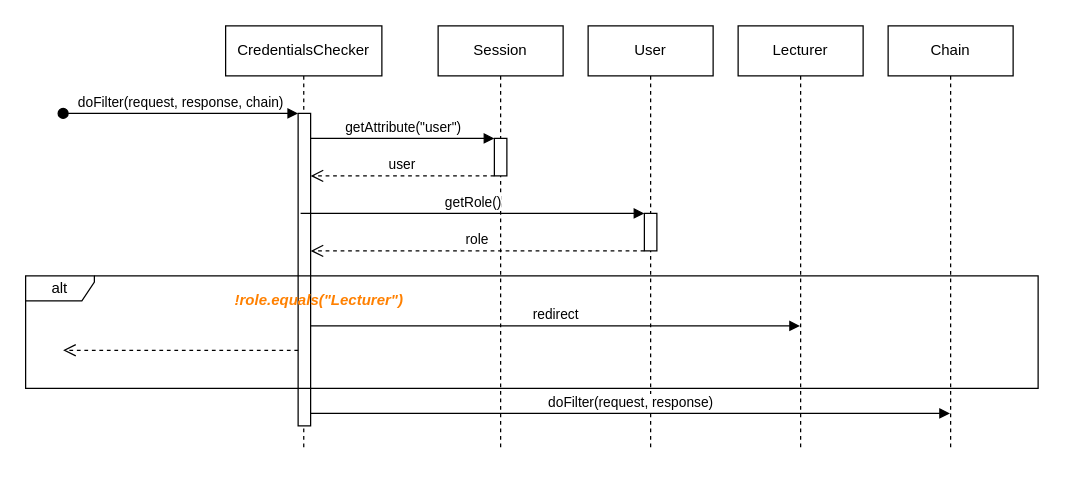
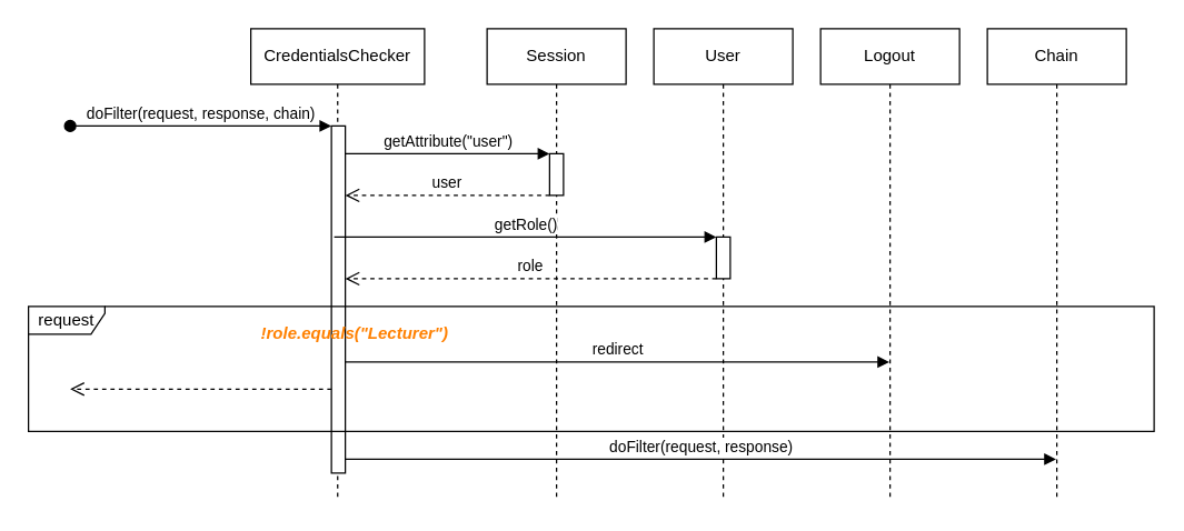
- <mxCell id="16" value="Lecturer" style="shape=umlLifeline;perimeter=lifelinePerimeter;whiteSpace=wrap;html=1;container=0;dropTarget=0;collapsible=0;recursiveResize=0;outlineConnect=0;portConstraint=eastwest;newEdgeStyle={&quot;edgeStyle&quot;:&quot;elbowEdgeStyle&quot;,&quot;elbow&quot;:&quot;vertical&quot;,&quot;curved&quot;:0,&quot;rounded&quot;:0};" vertex="1" parent="1"><mxGeometry x="590" y="20" width="100" height="340" as="geometry" /></mxCell>
+ <mxCell id="16" value="Logout" style="shape=umlLifeline;perimeter=lifelinePerimeter;whiteSpace=wrap;html=1;container=0;dropTarget=0;collapsible=0;recursiveResize=0;outlineConnect=0;portConstraint=eastwest;newEdgeStyle={&quot;edgeStyle&quot;:&quot;elbowEdgeStyle&quot;,&quot;elbow&quot;:&quot;vertical&quot;,&quot;curved&quot;:0,&quot;rounded&quot;:0};" vertex="1" parent="1"><mxGeometry x="590" y="20" width="100" height="340" as="geometry" /></mxCell>
- <mxCell id="9" value="alt" style="shape=umlFrame;whiteSpace=wrap;html=1;pointerEvents=0;width=55;height=20;" vertex="1" parent="1"><mxGeometry x="20" y="220" width="810" height="90" as="geometry" /></mxCell>
+ <mxCell id="9" value="request" style="shape=umlFrame;whiteSpace=wrap;html=1;pointerEvents=0;width=55;height=20;" vertex="1" parent="1"><mxGeometry x="20" y="220" width="810" height="90" as="geometry" /></mxCell>
